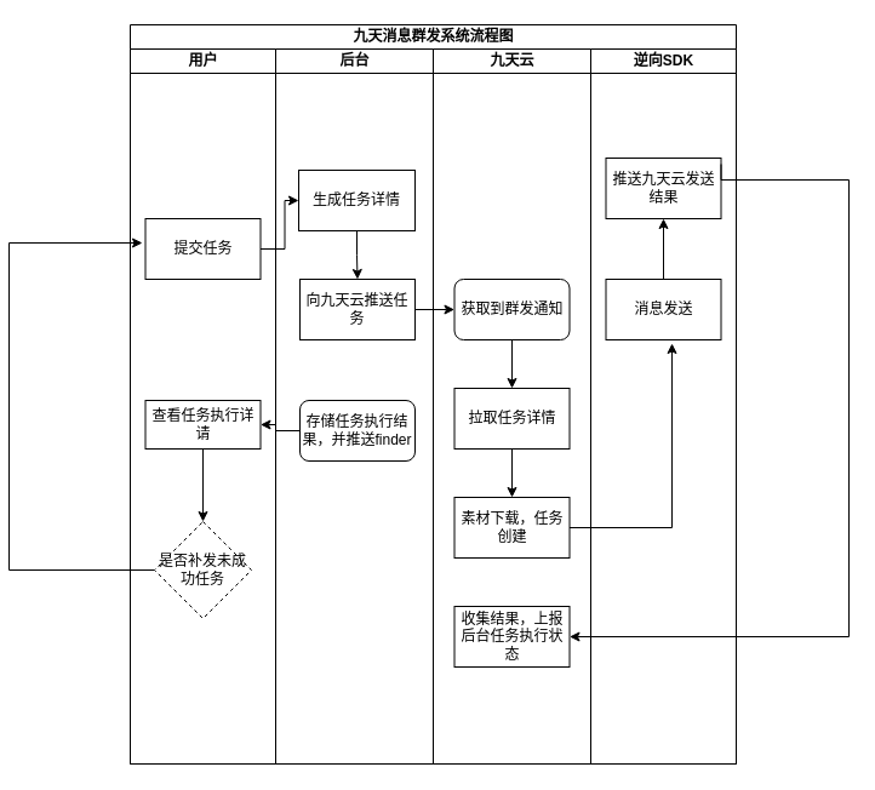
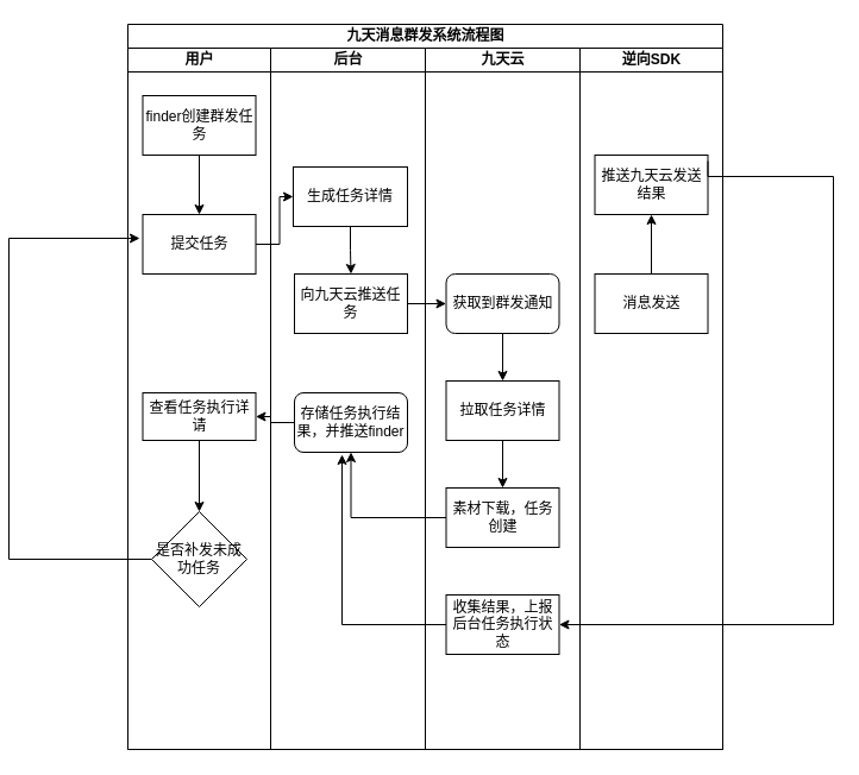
+ <mxCell id="5" value="finder创建群发任务" style="rounded=0;whiteSpace=wrap;html=1;" vertex="1" parent="3"><mxGeometry x="12.5" y="40" width="95" height="50" as="geometry" /></mxCell>
+ <mxCell id="4" style="edgeStyle=orthogonalEdgeStyle;rounded=0;orthogonalLoop=1;jettySize=auto;html=1;entryX=0.5;entryY=0;entryDx=0;entryDy=0;" edge="1" parent="3" source="5" target="6"><mxGeometry relative="1" as="geometry" /></mxCell>
- <mxCell id="29" style="edgeStyle=orthogonalEdgeStyle;rounded=0;orthogonalLoop=1;jettySize=auto;html=1;entryX=0.574;entryY=1.06;entryDx=0;entryDy=0;entryPerimeter=0;" edge="1" parent="2" source="21" target="25"><mxGeometry relative="1" as="geometry" /></mxCell>
+ <mxCell id="29" style="edgeStyle=orthogonalEdgeStyle;rounded=0;orthogonalLoop=1;jettySize=auto;html=1;" edge="1" parent="2" source="21" target="15"><mxGeometry relative="1" as="geometry" /></mxCell>
- <mxCell id="10" value="是否补发未成功任务" style="rhombus;whiteSpace=wrap;html=1;dashed=1;" vertex="1" parent="3"><mxGeometry x="20" y="390" width="80" height="80" as="geometry" /></mxCell>
+ <mxCell id="10" value="是否补发未成功任务" style="rhombus;whiteSpace=wrap;html=1;" vertex="1" parent="3"><mxGeometry x="20" y="390" width="80" height="80" as="geometry" /></mxCell>
+ <mxCell id="30" style="edgeStyle=orthogonalEdgeStyle;rounded=0;orthogonalLoop=1;jettySize=auto;html=1;entryX=0.421;entryY=1.04;entryDx=0;entryDy=0;entryPerimeter=0;" edge="1" parent="2" source="22" target="15"><mxGeometry relative="1" as="geometry" /></mxCell>
